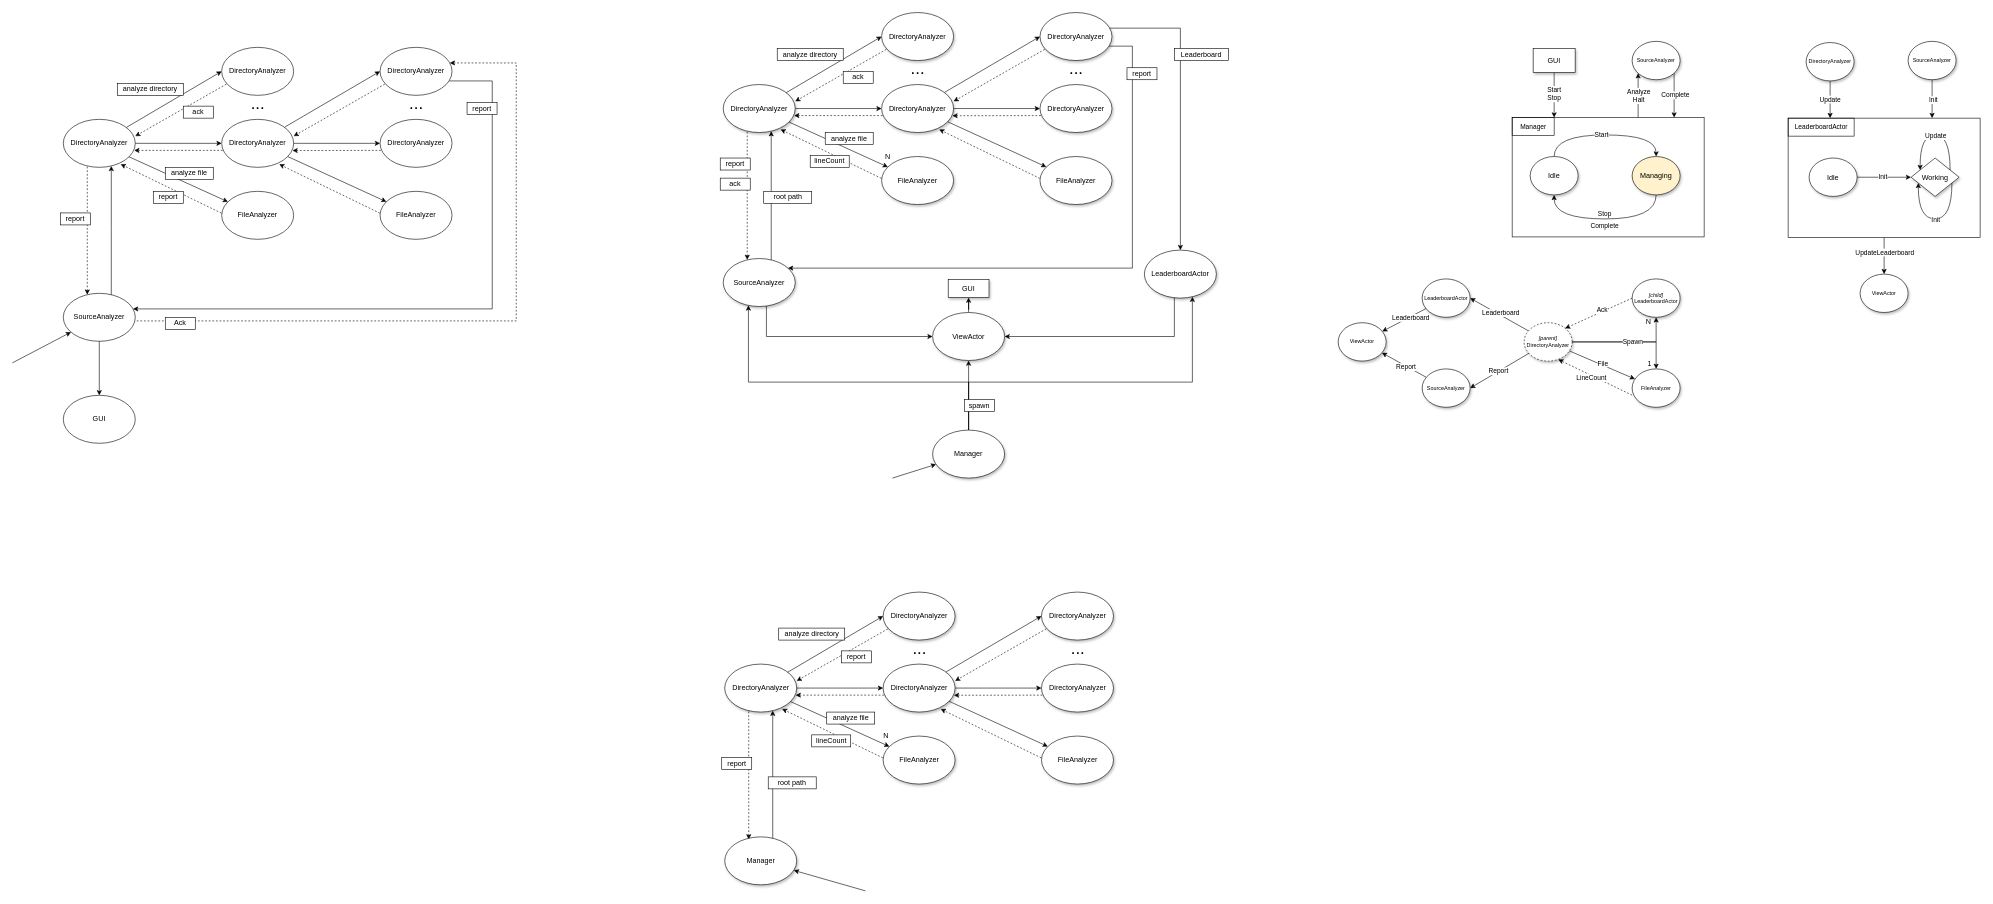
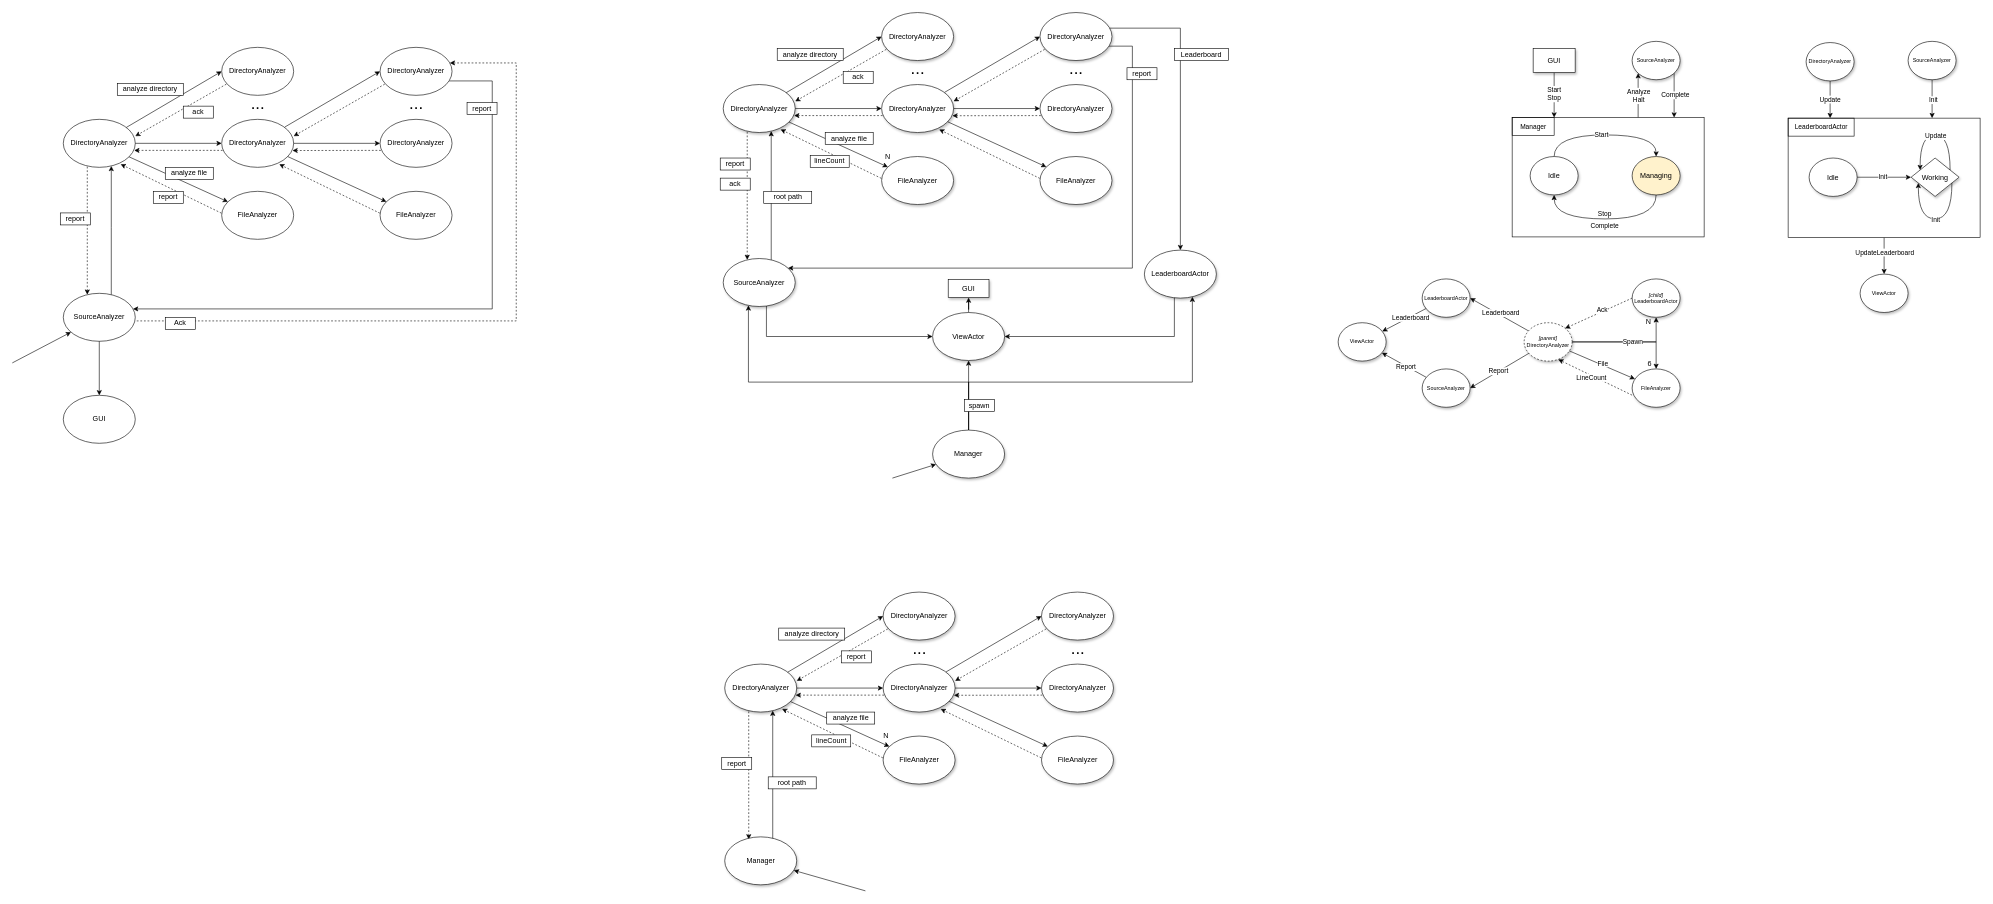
- <mxCell id="135" value="1" style="text;html=1;align=center;verticalAlign=middle;resizable=0;points=[];autosize=1;strokeColor=none;fillColor=none;" vertex="1" parent="1"><mxGeometry x="2734" y="590" width="30" height="30" as="geometry" /></mxCell>
+ <mxCell id="135" value="6" style="text;html=1;align=center;verticalAlign=middle;resizable=0;points=[];autosize=1;strokeColor=none;fillColor=none;" vertex="1" parent="1"><mxGeometry x="2734" y="590" width="30" height="30" as="geometry" /></mxCell>
